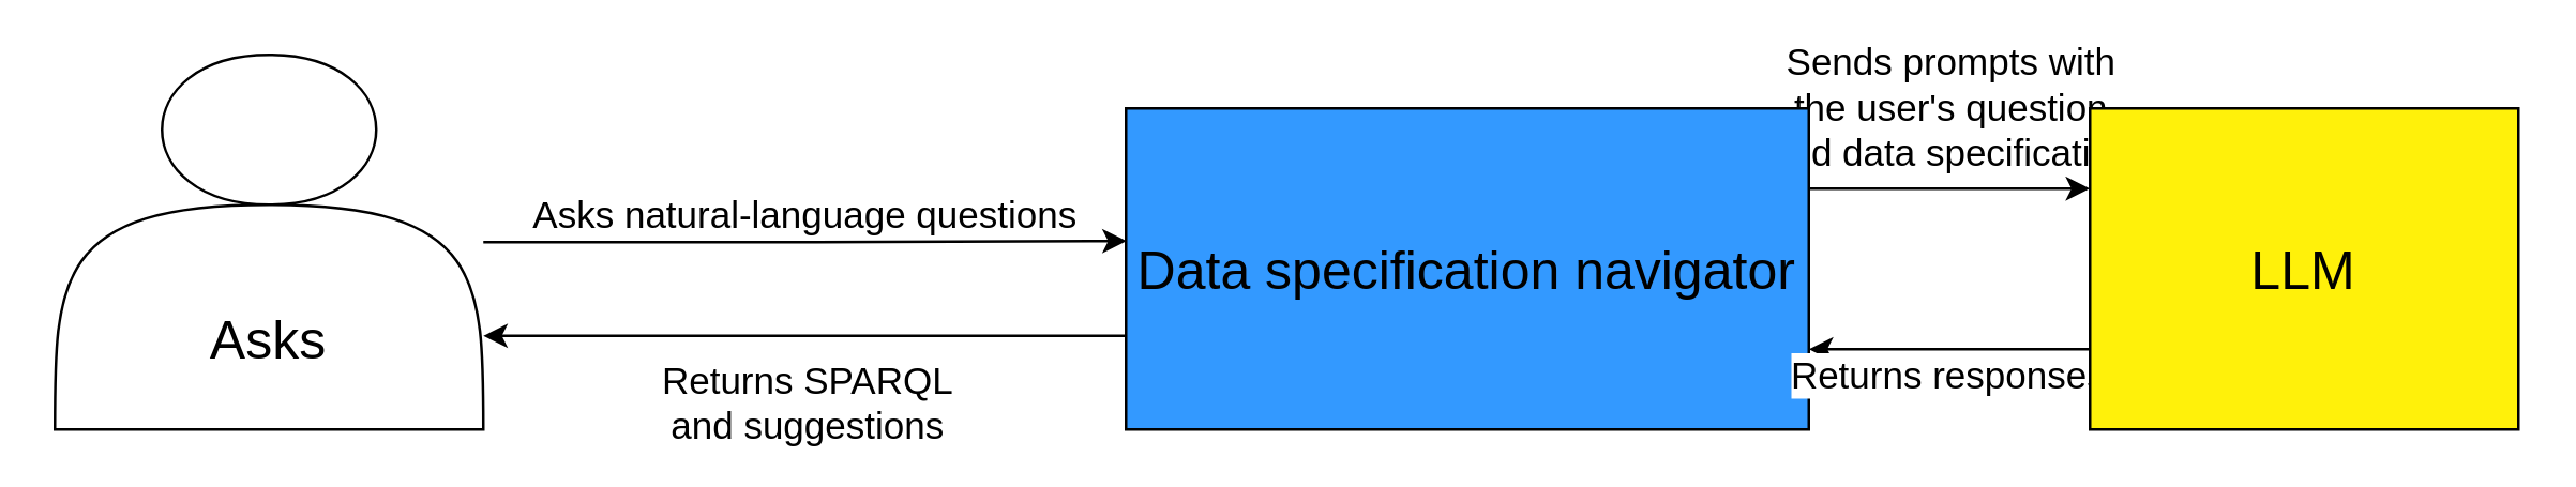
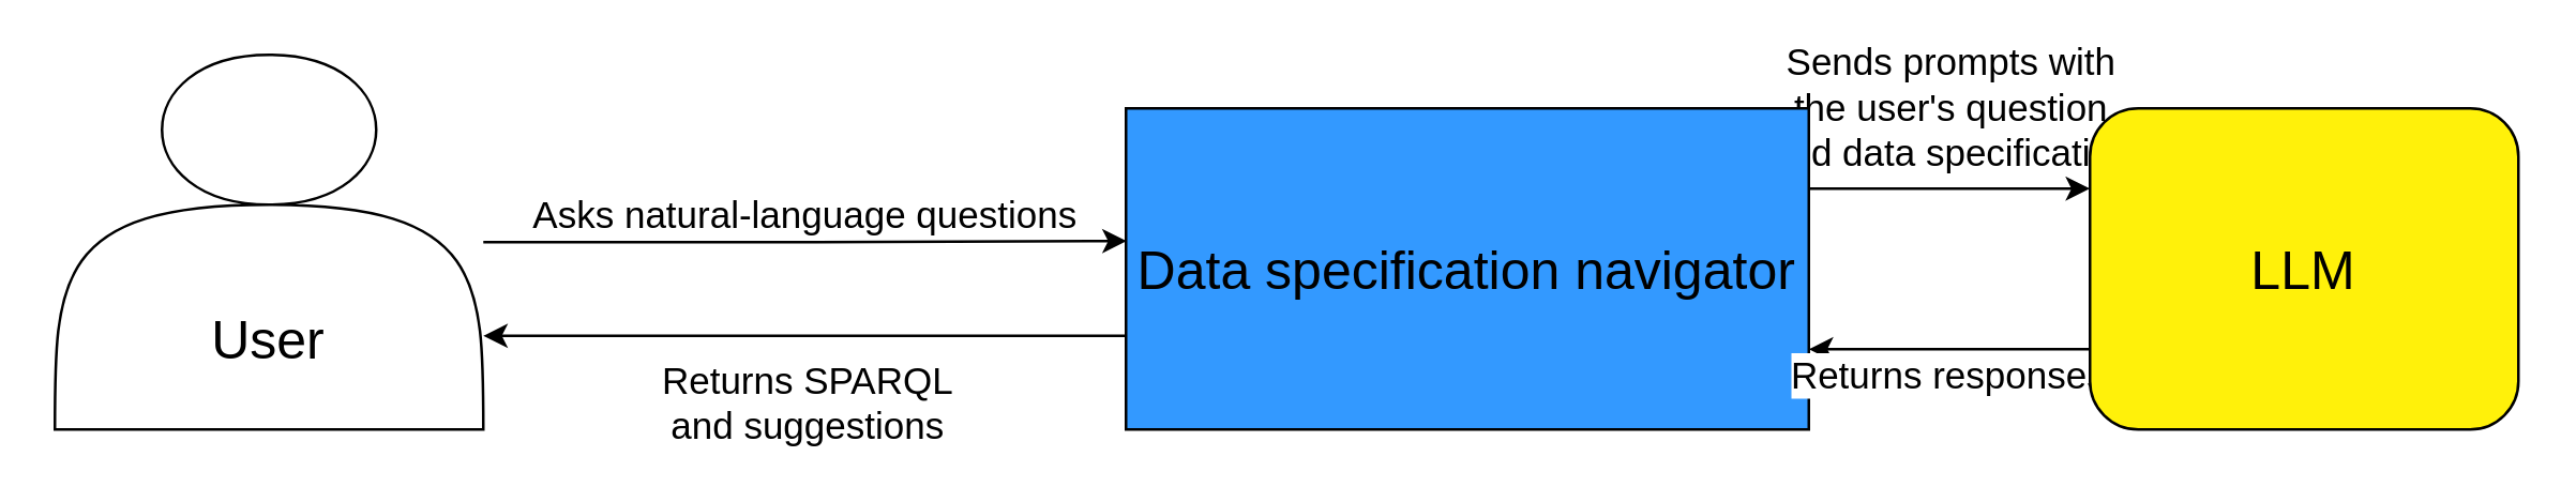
- <mxCell id="2" value="&lt;div&gt;&lt;font style=&quot;font-size: 20px;&quot;&gt;&lt;br&gt;&lt;/font&gt;&lt;/div&gt;&lt;div&gt;&lt;font style=&quot;font-size: 20px;&quot;&gt;&lt;br&gt;&lt;/font&gt;&lt;/div&gt;&lt;div&gt;&lt;font style=&quot;font-size: 20px;&quot;&gt;&lt;br&gt;&lt;/font&gt;&lt;/div&gt;&lt;font style=&quot;font-size: 20px;&quot;&gt;Asks&lt;/font&gt;" style="shape=actor;whiteSpace=wrap;html=1;" parent="1" vertex="1"><mxGeometry x="20" y="20" width="160" height="140" as="geometry" /></mxCell>
+ <mxCell id="2" value="&lt;div&gt;&lt;font style=&quot;font-size: 20px;&quot;&gt;&lt;br&gt;&lt;/font&gt;&lt;/div&gt;&lt;div&gt;&lt;font style=&quot;font-size: 20px;&quot;&gt;&lt;br&gt;&lt;/font&gt;&lt;/div&gt;&lt;div&gt;&lt;font style=&quot;font-size: 20px;&quot;&gt;&lt;br&gt;&lt;/font&gt;&lt;/div&gt;&lt;font style=&quot;font-size: 20px;&quot;&gt;User&lt;/font&gt;" style="shape=actor;whiteSpace=wrap;html=1;" parent="1" vertex="1"><mxGeometry x="20" y="20" width="160" height="140" as="geometry" /></mxCell>
- <mxCell id="8" value="&lt;font style=&quot;font-size: 20px;&quot;&gt;LLM&lt;/font&gt;" style="rounded=0;whiteSpace=wrap;html=1;fillColor=#FFF10A;" parent="1" vertex="1"><mxGeometry x="780" y="40" width="160" height="120" as="geometry" /></mxCell>
+ <mxCell id="8" value="&lt;font style=&quot;font-size: 20px;&quot;&gt;LLM&lt;/font&gt;" style="whiteSpace=wrap;html=1;fillColor=#FFF10A;rounded=1;" parent="1" vertex="1"><mxGeometry x="780" y="40" width="160" height="120" as="geometry" /></mxCell>
